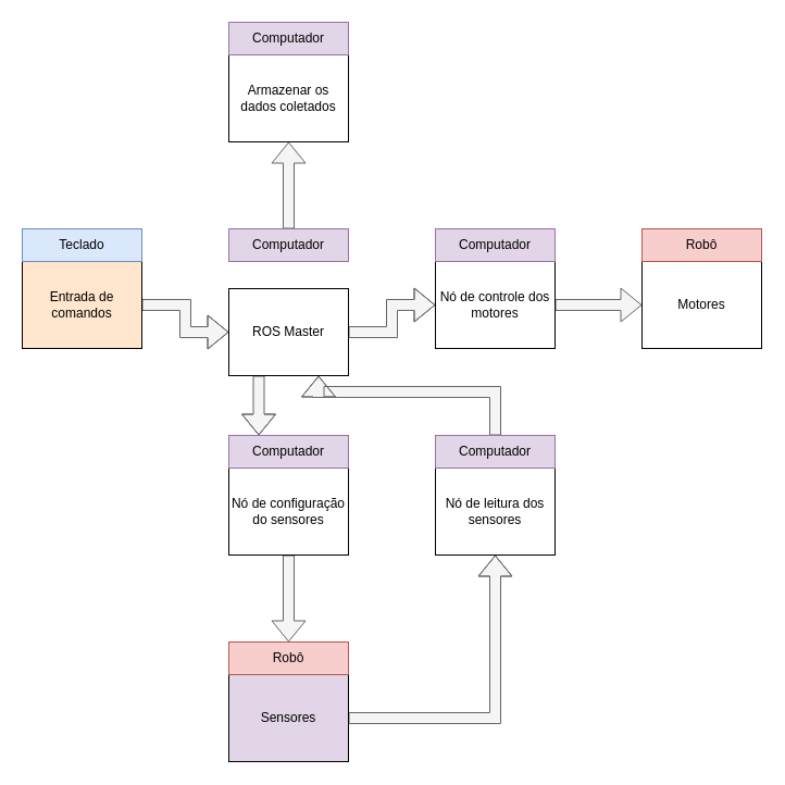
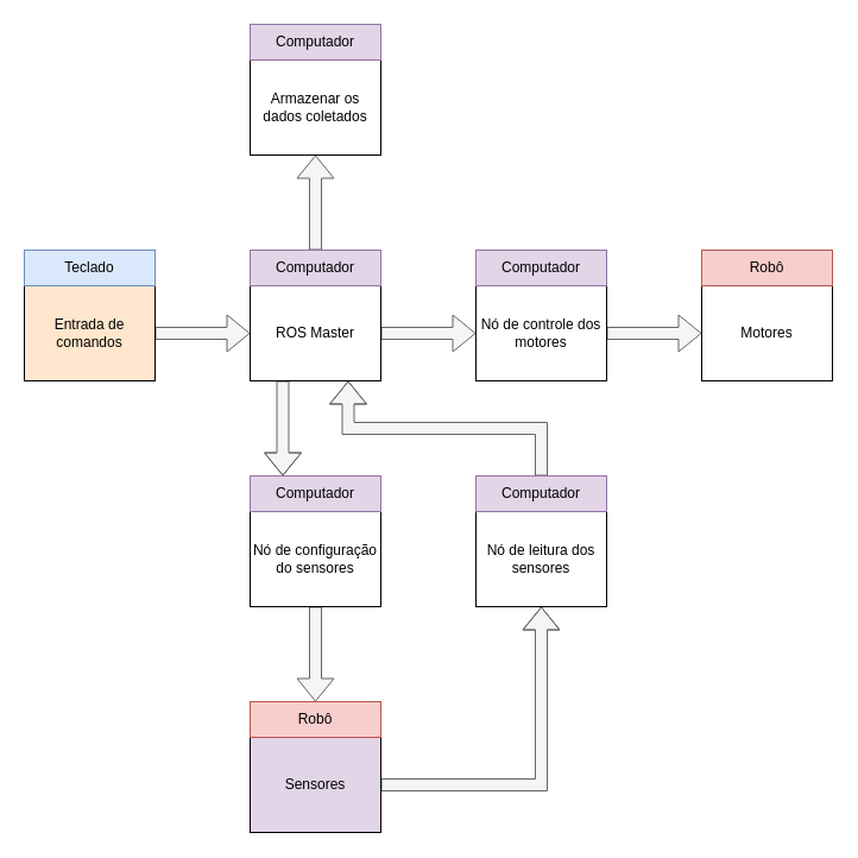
- <mxCell id="4" value="ROS Master" style="rounded=0;whiteSpace=wrap;html=1;" vertex="1" parent="1"><mxGeometry x="210" y="265" width="110" height="80" as="geometry" /></mxCell>
+ <mxCell id="4" value="ROS Master" style="rounded=0;whiteSpace=wrap;html=1;" vertex="1" parent="1"><mxGeometry x="210" y="240" width="110" height="80" as="geometry" /></mxCell>
